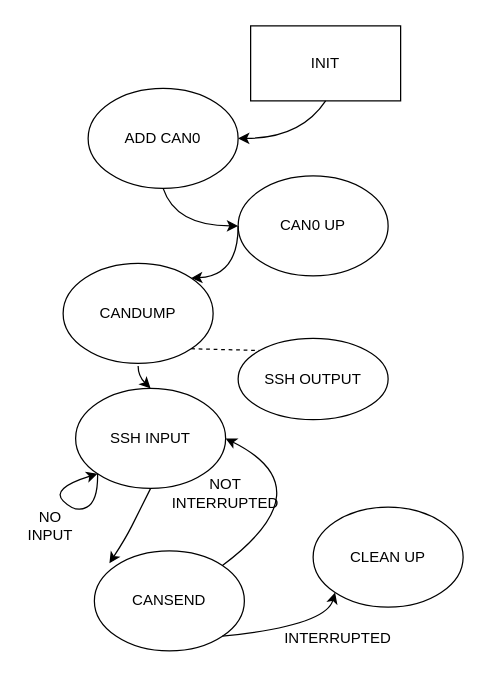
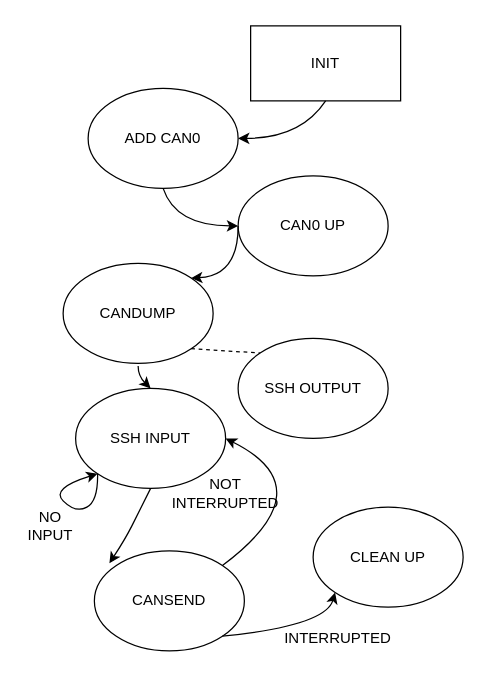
- <mxCell id="11" value="SSH OUTPUT" style="ellipse;whiteSpace=wrap;html=1;" vertex="1" parent="1"><mxGeometry x="190" y="270" width="120" height="65" as="geometry" /></mxCell>
+ <mxCell id="11" value="SSH OUTPUT" style="ellipse;whiteSpace=wrap;html=1;" vertex="1" parent="1"><mxGeometry x="190" y="270" width="120" height="80" as="geometry" /></mxCell>
